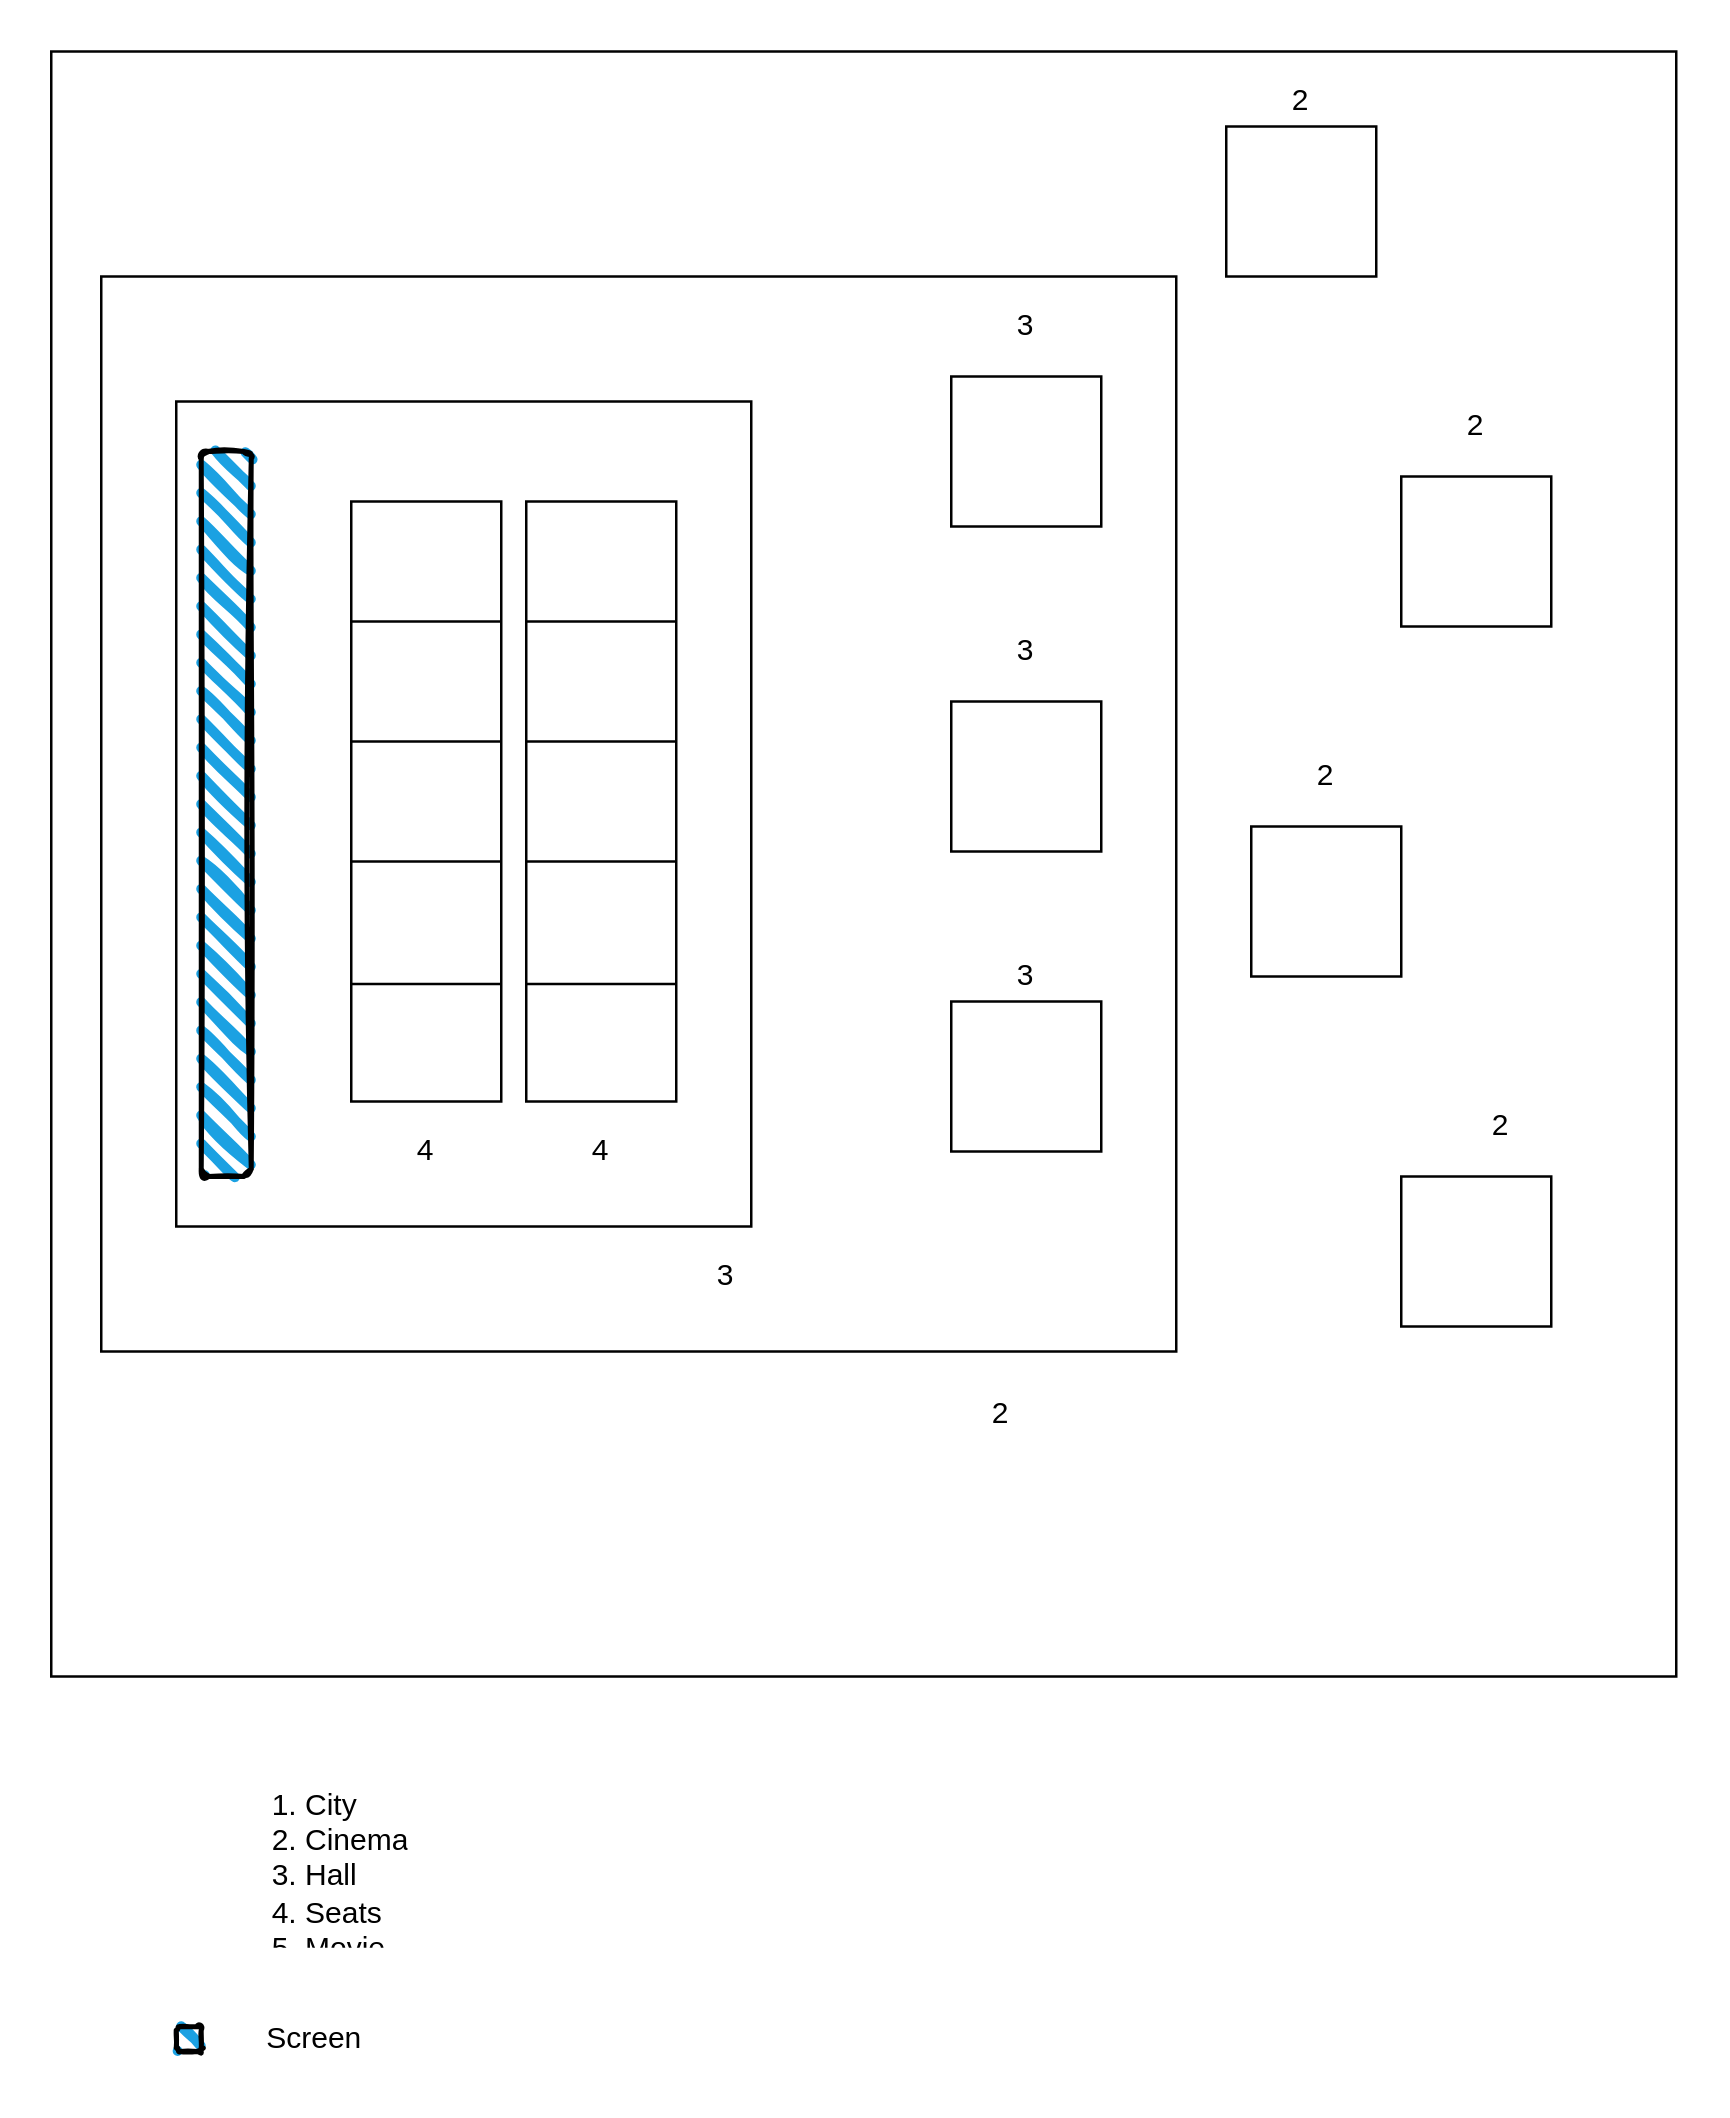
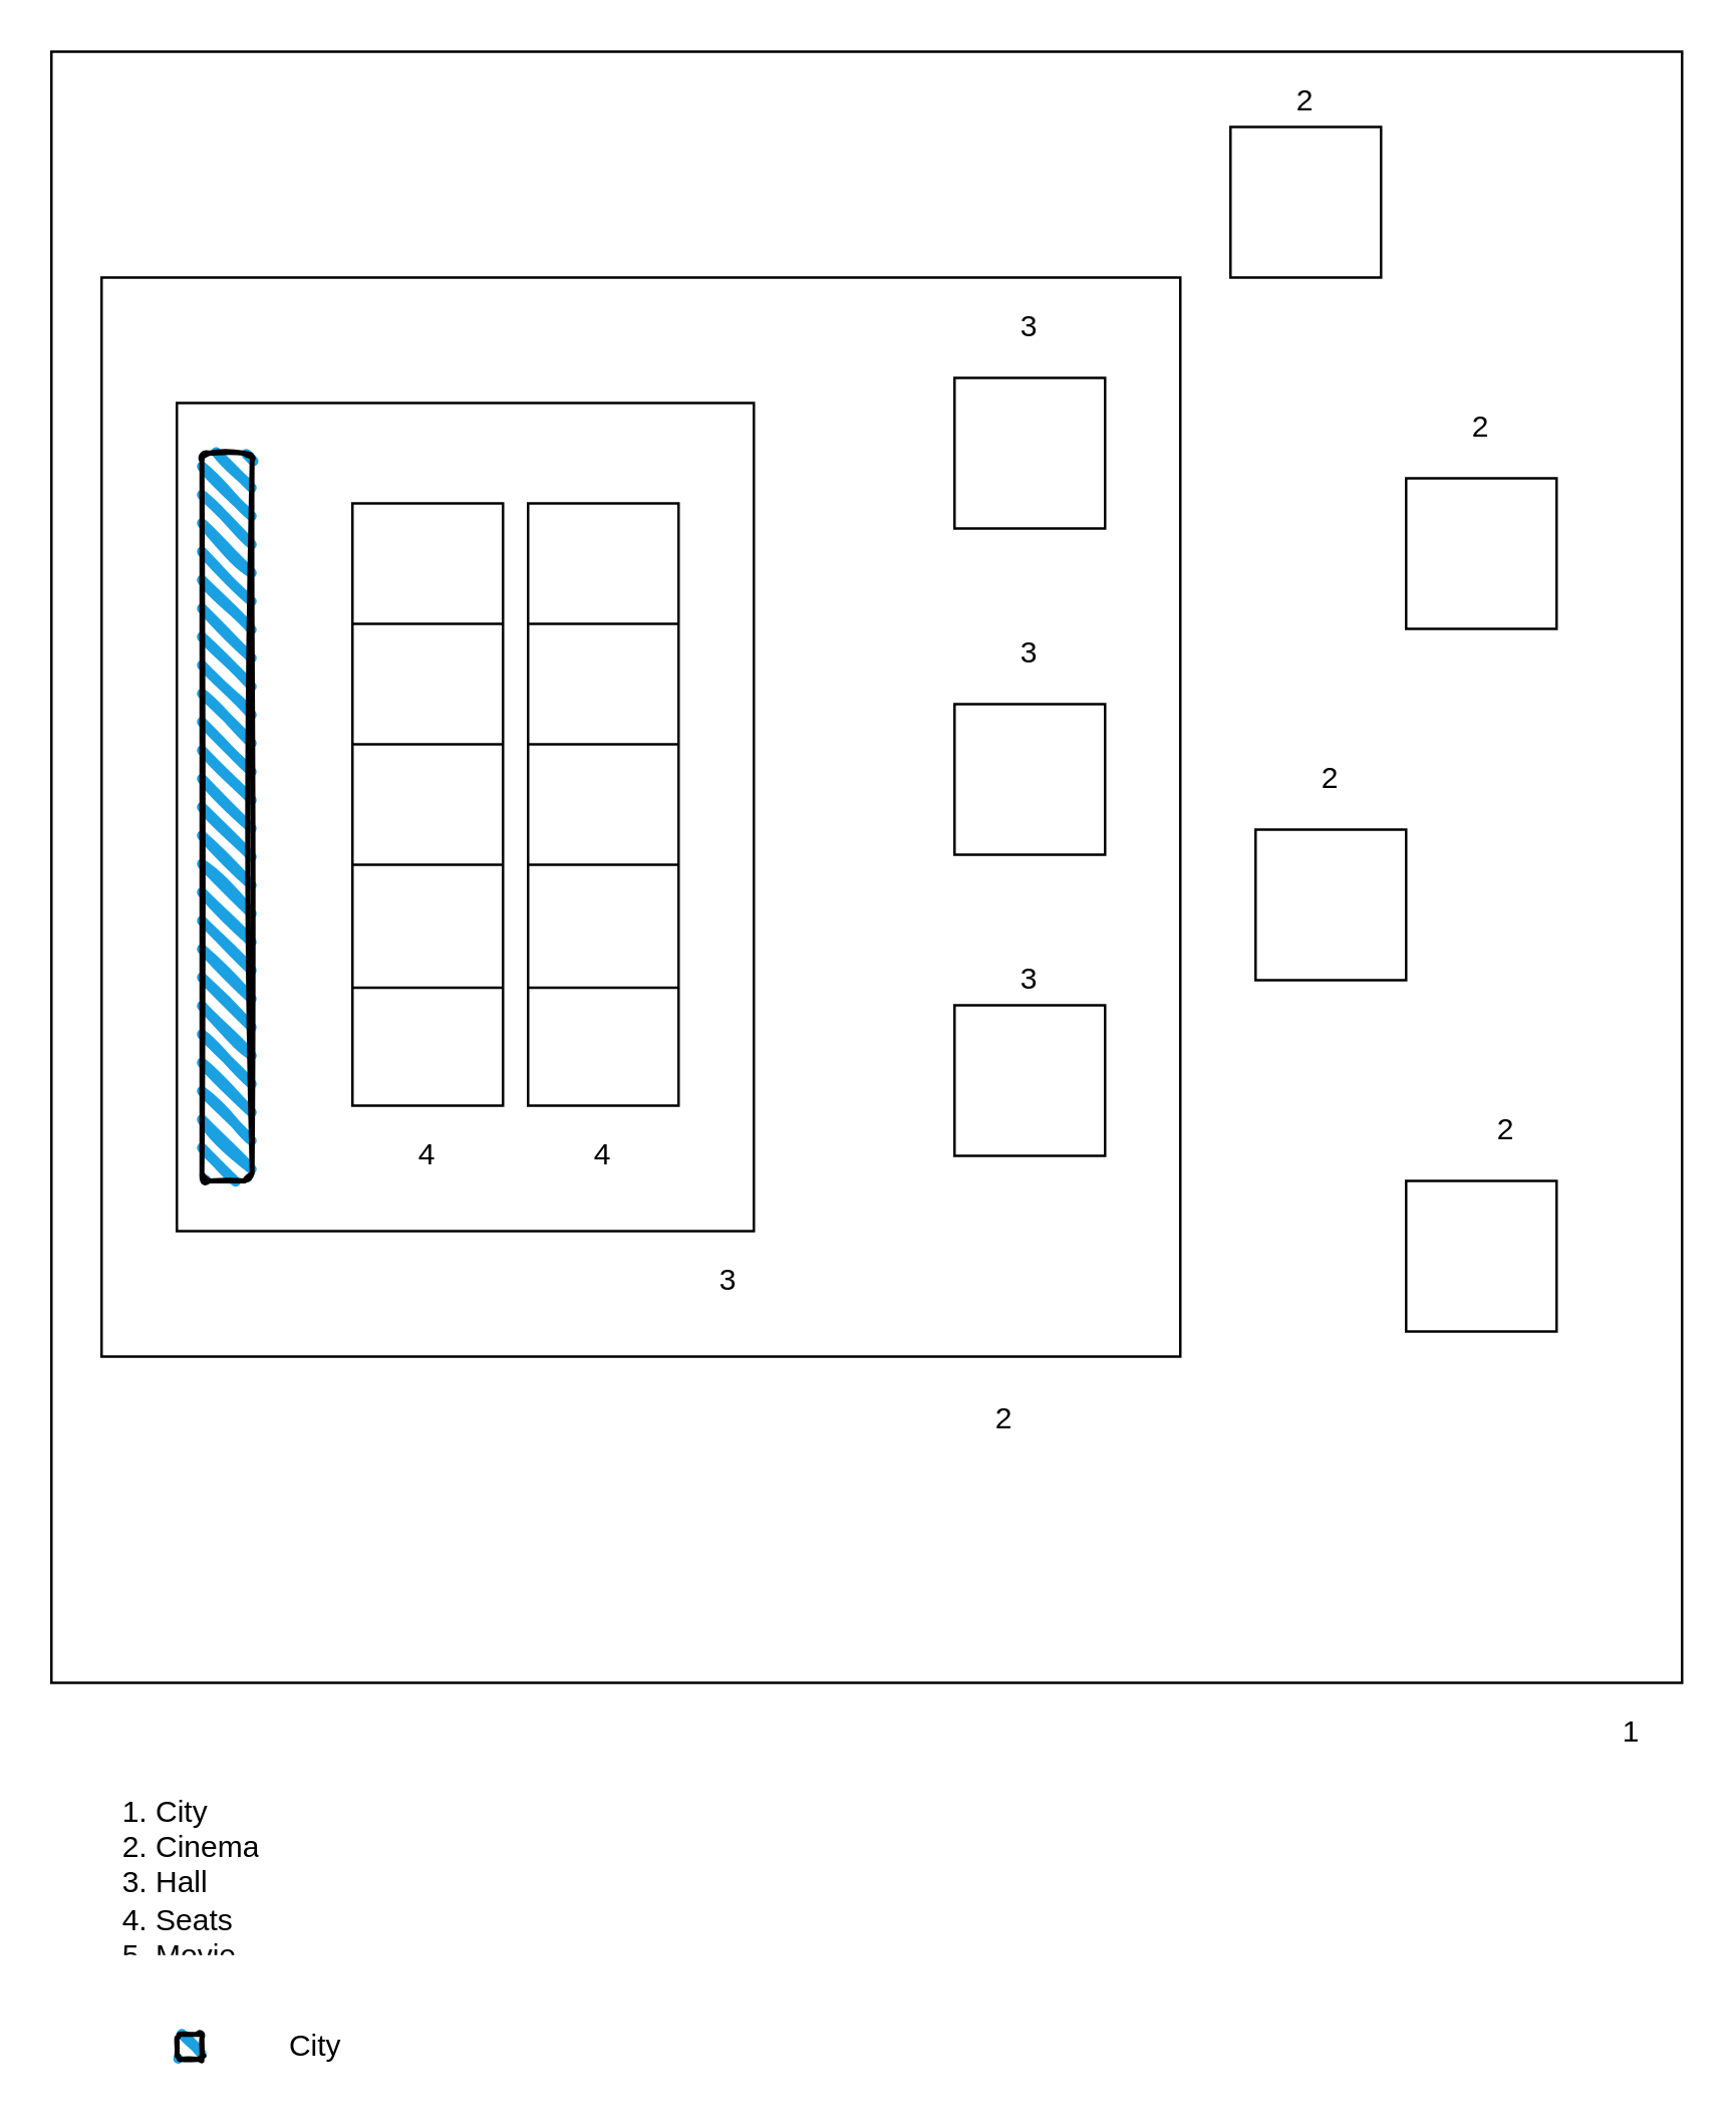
+ <mxCell id="9" value="1" style="text;html=1;strokeColor=none;fillColor=none;align=center;verticalAlign=middle;whiteSpace=wrap;rounded=0;" parent="1" vertex="1"><mxGeometry x="640" y="680" width="20" height="20" as="geometry" /></mxCell>
- <mxCell id="8" value="&lt;ol&gt;&lt;li&gt;City&lt;/li&gt;&lt;li&gt;Cinema&lt;/li&gt;&lt;li&gt;Hall&lt;/li&gt;&lt;li&gt;Seats&lt;/li&gt;&lt;li&gt;Movie&lt;/li&gt;&lt;li&gt;Shows&lt;/li&gt;&lt;/ol&gt;" style="text;strokeColor=none;fillColor=none;html=1;whiteSpace=wrap;verticalAlign=middle;overflow=hidden;" parent="1" vertex="1"><mxGeometry x="80" y="700" width="100" height="80" as="geometry" /></mxCell>
+ <mxCell id="8" value="&lt;ol&gt;&lt;li&gt;City&lt;/li&gt;&lt;li&gt;Cinema&lt;/li&gt;&lt;li&gt;Hall&lt;/li&gt;&lt;li&gt;Seats&lt;/li&gt;&lt;li&gt;Movie&lt;/li&gt;&lt;li&gt;Shows&lt;/li&gt;&lt;/ol&gt;" style="text;strokeColor=none;fillColor=none;html=1;whiteSpace=wrap;verticalAlign=middle;overflow=hidden;" parent="1" vertex="1"><mxGeometry x="20" y="700" width="100" height="80" as="geometry" /></mxCell>
- <mxCell id="25" value="Screen" style="text;html=1;align=center;verticalAlign=middle;resizable=0;points=[];autosize=1;strokeColor=none;fillColor=none;" parent="1" vertex="1"><mxGeometry x="100" y="805" width="50" height="20" as="geometry" /></mxCell>
+ <mxCell id="25" value="City" style="text;html=1;align=center;verticalAlign=middle;resizable=0;points=[];autosize=1;strokeColor=none;fillColor=none;" parent="1" vertex="1"><mxGeometry x="100" y="805" width="50" height="20" as="geometry" /></mxCell>
